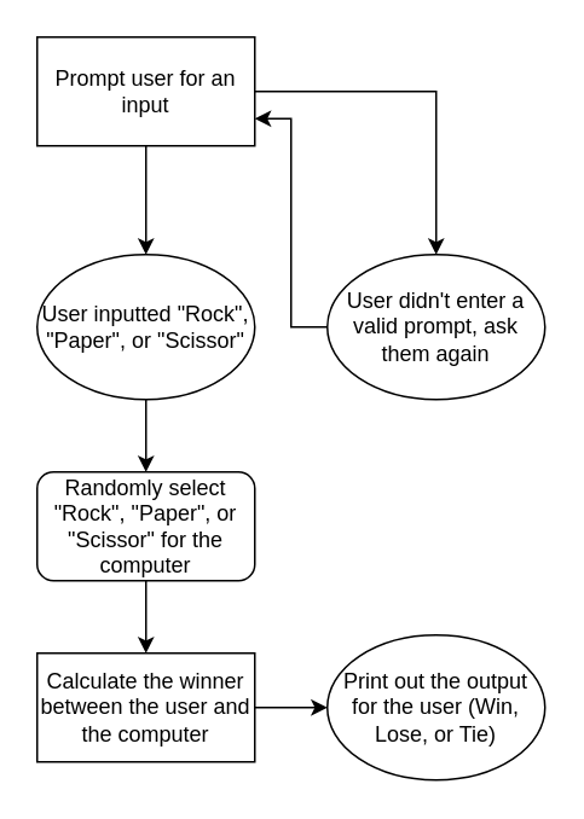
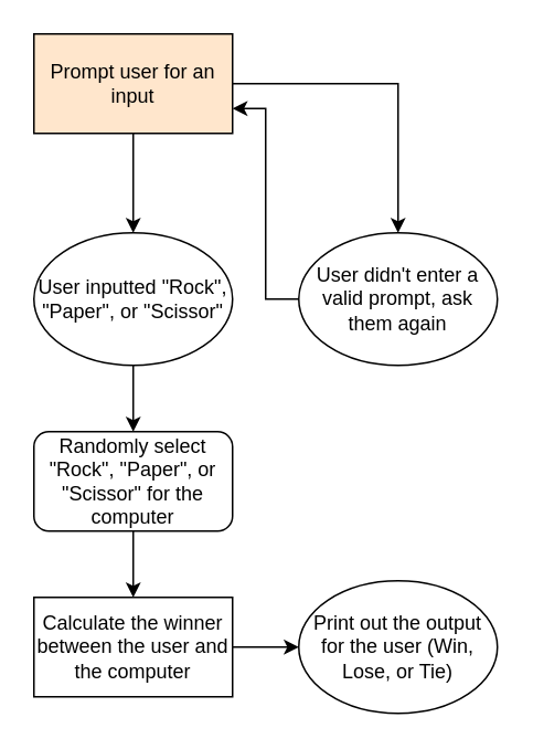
- <mxCell id="4" value="Prompt user for an input" style="rounded=0;whiteSpace=wrap;html=1;" vertex="1" parent="1"><mxGeometry x="20" y="20" width="120" height="60" as="geometry" /></mxCell>
+ <mxCell id="4" value="Prompt user for an input" style="rounded=0;whiteSpace=wrap;html=1;fillColor=#ffe6cc;" vertex="1" parent="1"><mxGeometry x="20" y="20" width="120" height="60" as="geometry" /></mxCell>
